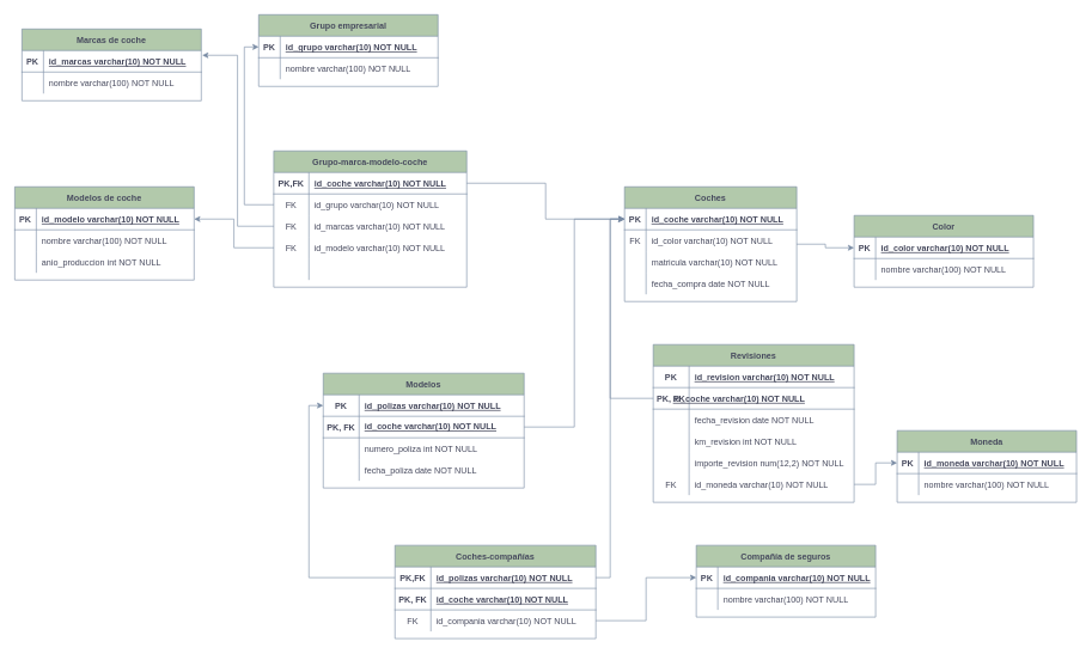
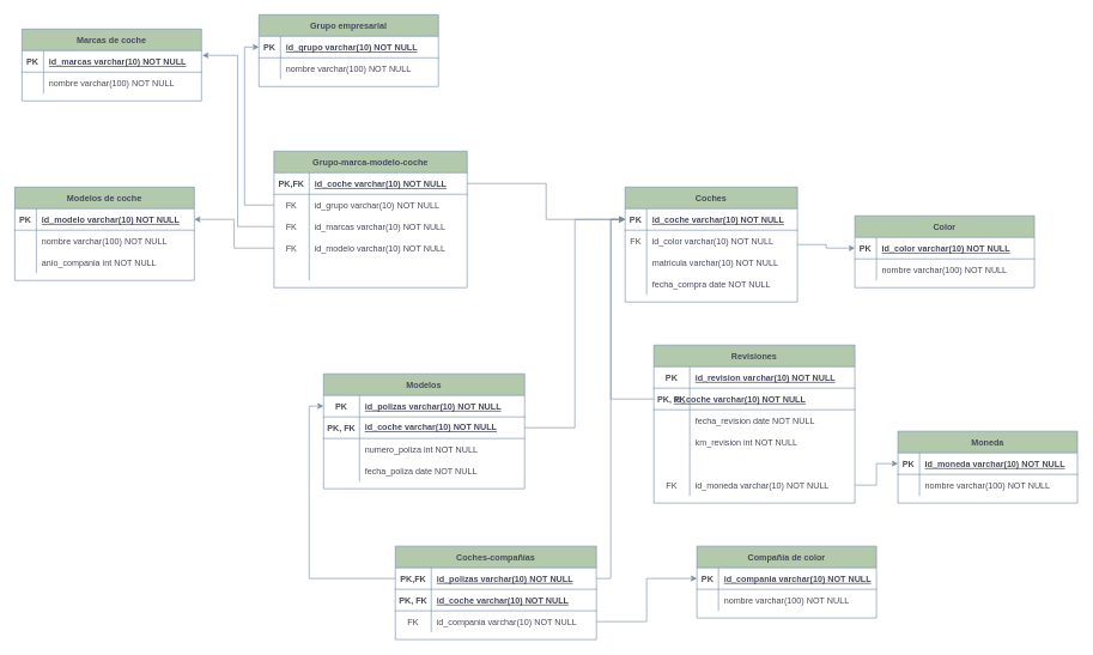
- <mxCell id="25" value="anio_produccion int NOT NULL" style="shape=partialRectangle;overflow=hidden;connectable=0;fillColor=none;top=0;left=0;bottom=0;right=0;align=left;spacingLeft=6;strokeColor=#788AA3;fontColor=#46495D;rounded=0;" vertex="1" parent="23"><mxGeometry x="30" width="220" height="30" as="geometry"><mxRectangle width="220" height="30" as="alternateBounds" /></mxGeometry></mxCell>
+ <mxCell id="25" value="anio_compania int NOT NULL" style="shape=partialRectangle;overflow=hidden;connectable=0;fillColor=none;top=0;left=0;bottom=0;right=0;align=left;spacingLeft=6;strokeColor=#788AA3;fontColor=#46495D;rounded=0;" vertex="1" parent="23"><mxGeometry x="30" width="220" height="30" as="geometry"><mxRectangle width="220" height="30" as="alternateBounds" /></mxGeometry></mxCell>
- <mxCell id="92" value="importe_revision num(12,2) NOT NULL" style="shape=partialRectangle;overflow=hidden;connectable=0;fillColor=none;top=0;left=0;bottom=0;right=0;align=left;spacingLeft=6;strokeColor=#788AA3;fontColor=#46495D;rounded=0;" vertex="1" parent="90"><mxGeometry x="50" width="230" height="30" as="geometry"><mxRectangle width="230" height="30" as="alternateBounds" /></mxGeometry></mxCell>
- <mxCell id="63" value="Compañía de seguros" style="shape=table;startSize=30;container=1;collapsible=1;childLayout=tableLayout;fixedRows=1;rowLines=0;fontStyle=1;align=center;resizeLast=1;fillColor=#B2C9AB;strokeColor=#788AA3;fontColor=#46495D;rounded=0;" vertex="1" parent="1"><mxGeometry x="970" y="760" width="250" height="100" as="geometry" /></mxCell>
+ <mxCell id="63" value="Compañía de color" style="shape=table;startSize=30;container=1;collapsible=1;childLayout=tableLayout;fixedRows=1;rowLines=0;fontStyle=1;align=center;resizeLast=1;fillColor=#B2C9AB;strokeColor=#788AA3;fontColor=#46495D;rounded=0;" vertex="1" parent="1"><mxGeometry x="970" y="760" width="250" height="100" as="geometry" /></mxCell>
